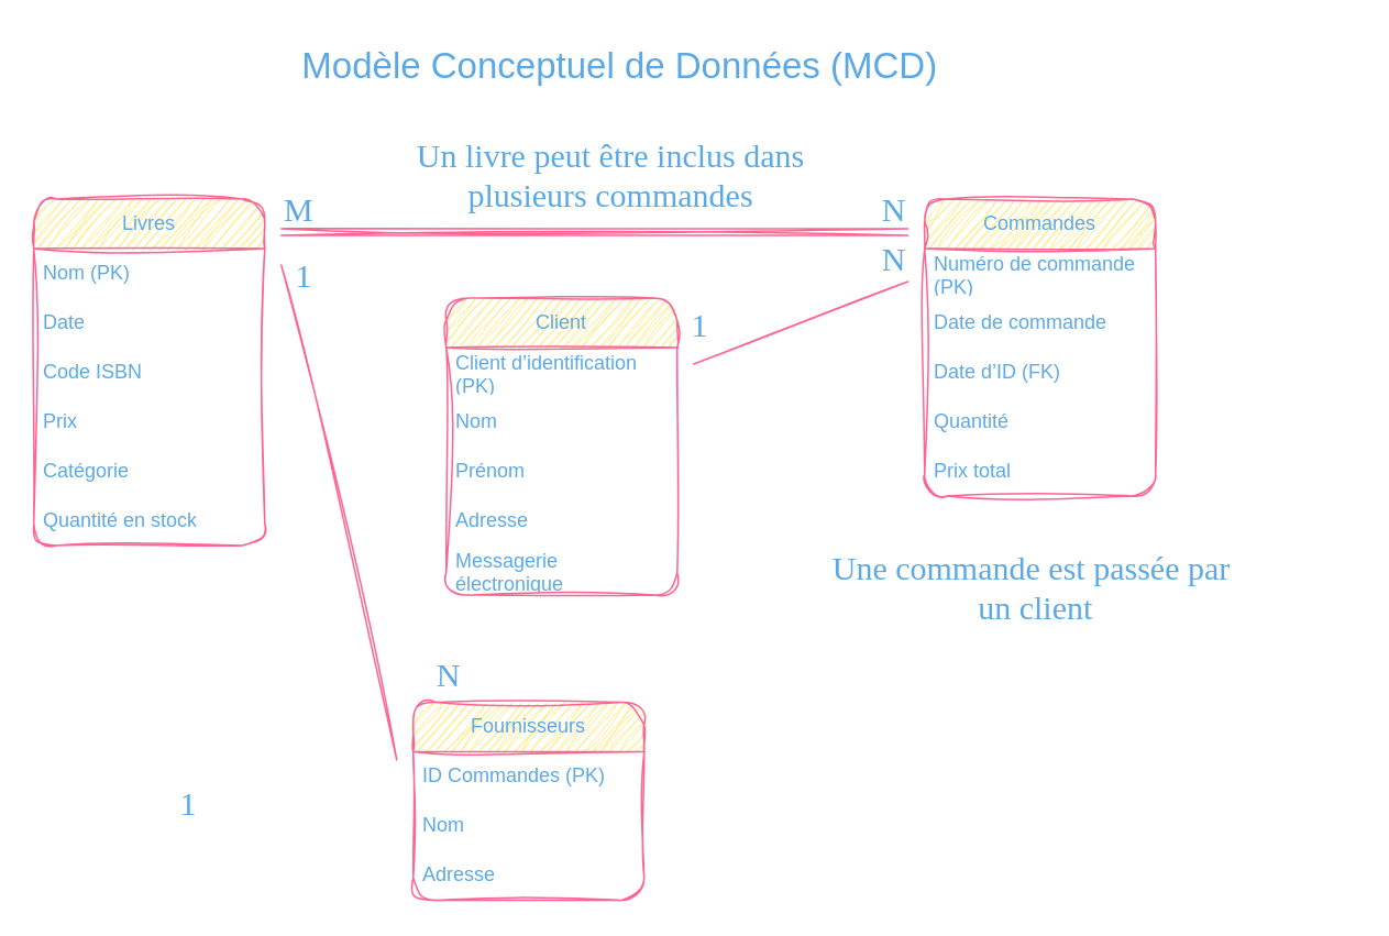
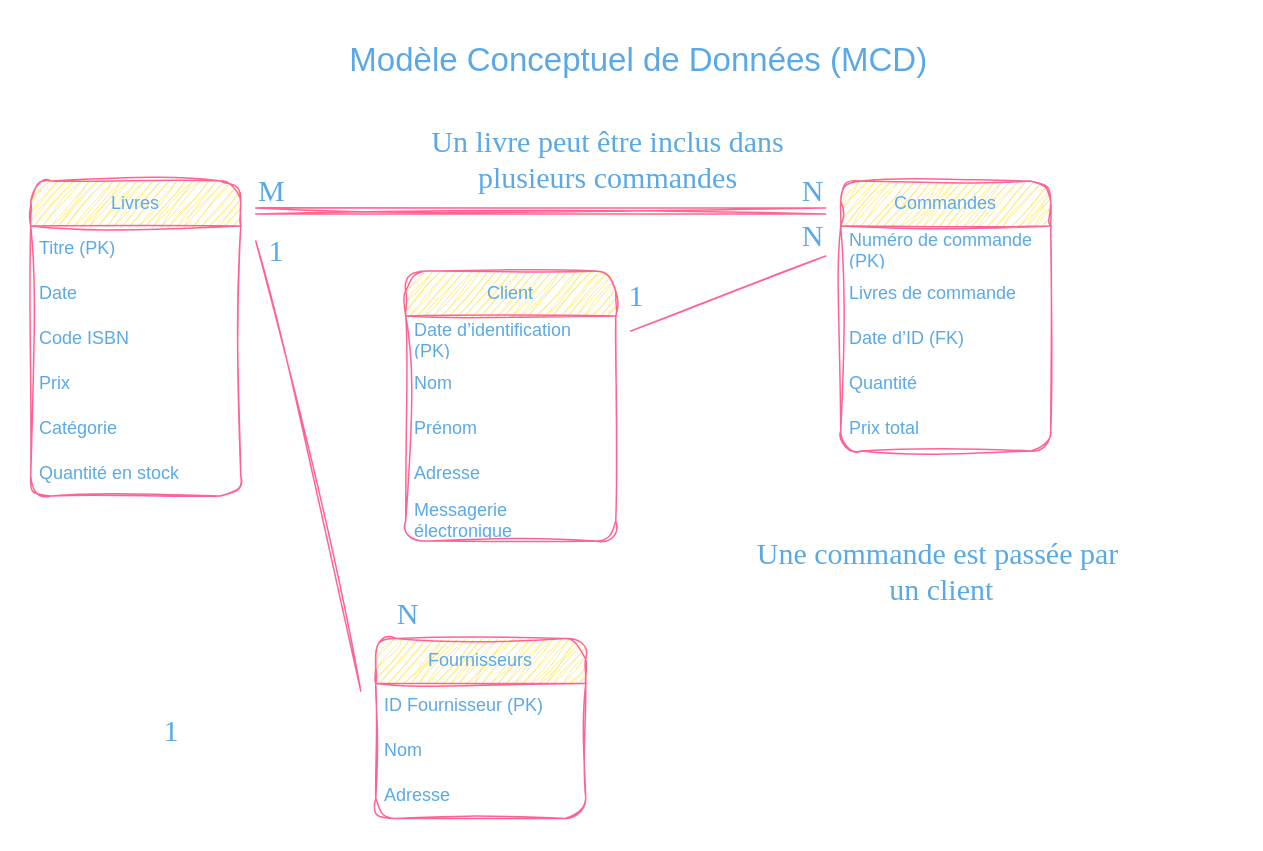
- <mxCell id="2" value="&lt;font style=&quot;font-size: 22px;&quot;&gt; Modèle Conceptuel de Données (MCD)&lt;/font&gt;" style="text;html=1;align=center;verticalAlign=middle;resizable=0;points=[];autosize=1;strokeColor=none;fillColor=none;labelBackgroundColor=none;fontColor=#5AA9E6;rounded=1;sketch=1;curveFitting=1;jiggle=2;" parent="1" vertex="1"><mxGeometry x="170" y="20" width="410" height="40" as="geometry" /></mxCell>
+ <mxCell id="2" value="&lt;font style=&quot;font-size: 22px;&quot;&gt; Modèle Conceptuel de Données (MCD)&lt;/font&gt;" style="text;html=1;align=center;verticalAlign=middle;resizable=0;points=[];autosize=1;strokeColor=none;fillColor=none;labelBackgroundColor=none;fontColor=#5AA9E6;rounded=1;sketch=1;curveFitting=1;jiggle=2;" parent="1" vertex="1"><mxGeometry x="220" y="20" width="410" height="40" as="geometry" /></mxCell>
- <mxCell id="32" value="Un livre peut être inclus dans plusieurs commandes " style="text;html=1;strokeColor=none;fillColor=none;align=center;verticalAlign=middle;whiteSpace=wrap;rounded=0;fontSize=20;fontFamily=Architects Daughter;fontColor=#5AA9E6;" parent="1" vertex="1"><mxGeometry x="240" y="90" width="260" height="30" as="geometry" /></mxCell>
+ <mxCell id="32" value="Un livre peut être inclus dans plusieurs commandes " style="text;html=1;strokeColor=none;fillColor=none;align=center;verticalAlign=middle;whiteSpace=wrap;rounded=0;fontSize=20;fontFamily=Architects Daughter;fontColor=#5AA9E6;" parent="1" vertex="1"><mxGeometry x="275" y="90" width="260" height="30" as="geometry" /></mxCell>
- <mxCell id="4" value="Nom (PK)" style="text;strokeColor=none;fillColor=none;align=left;verticalAlign=middle;spacingLeft=4;spacingRight=4;overflow=hidden;points=[[0,0.5],[1,0.5]];portConstraint=eastwest;rotatable=0;whiteSpace=wrap;html=1;labelBackgroundColor=none;fontColor=#5AA9E6;rounded=1;sketch=1;curveFitting=1;jiggle=2;" parent="3" vertex="1"><mxGeometry y="30" width="140" height="30" as="geometry" /></mxCell>
+ <mxCell id="4" value="Titre (PK)" style="text;strokeColor=none;fillColor=none;align=left;verticalAlign=middle;spacingLeft=4;spacingRight=4;overflow=hidden;points=[[0,0.5],[1,0.5]];portConstraint=eastwest;rotatable=0;whiteSpace=wrap;html=1;labelBackgroundColor=none;fontColor=#5AA9E6;rounded=1;sketch=1;curveFitting=1;jiggle=2;" parent="3" vertex="1"><mxGeometry y="30" width="140" height="30" as="geometry" /></mxCell>
- <mxCell id="18" value="Date de commande" style="text;strokeColor=none;fillColor=none;align=left;verticalAlign=middle;spacingLeft=4;spacingRight=4;overflow=hidden;points=[[0,0.5],[1,0.5]];portConstraint=eastwest;rotatable=0;whiteSpace=wrap;html=1;labelBackgroundColor=none;fontColor=#5AA9E6;rounded=1;sketch=1;curveFitting=1;jiggle=2;" parent="16" vertex="1"><mxGeometry y="60" width="140" height="30" as="geometry" /></mxCell>
+ <mxCell id="18" value="Livres de commande" style="text;strokeColor=none;fillColor=none;align=left;verticalAlign=middle;spacingLeft=4;spacingRight=4;overflow=hidden;points=[[0,0.5],[1,0.5]];portConstraint=eastwest;rotatable=0;whiteSpace=wrap;html=1;labelBackgroundColor=none;fontColor=#5AA9E6;rounded=1;sketch=1;curveFitting=1;jiggle=2;" parent="16" vertex="1"><mxGeometry y="60" width="140" height="30" as="geometry" /></mxCell>
- <mxCell id="11" value="Client d’identification (PK)" style="text;strokeColor=none;fillColor=none;align=left;verticalAlign=middle;spacingLeft=4;spacingRight=4;overflow=hidden;points=[[0,0.5],[1,0.5]];portConstraint=eastwest;rotatable=0;whiteSpace=wrap;html=1;labelBackgroundColor=none;fontColor=#5AA9E6;rounded=1;sketch=1;curveFitting=1;jiggle=2;" parent="10" vertex="1"><mxGeometry y="30" width="140" height="30" as="geometry" /></mxCell>
+ <mxCell id="11" value="Date d’identification (PK)" style="text;strokeColor=none;fillColor=none;align=left;verticalAlign=middle;spacingLeft=4;spacingRight=4;overflow=hidden;points=[[0,0.5],[1,0.5]];portConstraint=eastwest;rotatable=0;whiteSpace=wrap;html=1;labelBackgroundColor=none;fontColor=#5AA9E6;rounded=1;sketch=1;curveFitting=1;jiggle=2;" parent="10" vertex="1"><mxGeometry y="30" width="140" height="30" as="geometry" /></mxCell>
- <mxCell id="33" value="Une commande est passée par&lt;br&gt;&amp;nbsp;un client" style="text;html=1;strokeColor=none;fillColor=none;align=center;verticalAlign=middle;whiteSpace=wrap;rounded=0;fontSize=20;fontFamily=Architects Daughter;fontColor=#5AA9E6;" parent="1" vertex="1"><mxGeometry x="430" y="340" width="390" height="30" as="geometry" /></mxCell>
+ <mxCell id="33" value="Une commande est passée par&lt;br&gt;&amp;nbsp;un client" style="text;html=1;strokeColor=none;fillColor=none;align=center;verticalAlign=middle;whiteSpace=wrap;rounded=0;fontSize=20;fontFamily=Architects Daughter;fontColor=#5AA9E6;" parent="1" vertex="1"><mxGeometry x="430" y="365" width="390" height="30" as="geometry" /></mxCell>
- <mxCell id="23" value="ID Commandes (PK)" style="text;strokeColor=none;fillColor=none;align=left;verticalAlign=middle;spacingLeft=4;spacingRight=4;overflow=hidden;points=[[0,0.5],[1,0.5]];portConstraint=eastwest;rotatable=0;whiteSpace=wrap;html=1;labelBackgroundColor=none;fontColor=#5AA9E6;rounded=1;sketch=1;curveFitting=1;jiggle=2;" parent="22" vertex="1"><mxGeometry y="30" width="140" height="30" as="geometry" /></mxCell>
+ <mxCell id="23" value="ID Fournisseur (PK)" style="text;strokeColor=none;fillColor=none;align=left;verticalAlign=middle;spacingLeft=4;spacingRight=4;overflow=hidden;points=[[0,0.5],[1,0.5]];portConstraint=eastwest;rotatable=0;whiteSpace=wrap;html=1;labelBackgroundColor=none;fontColor=#5AA9E6;rounded=1;sketch=1;curveFitting=1;jiggle=2;" parent="22" vertex="1"><mxGeometry y="30" width="140" height="30" as="geometry" /></mxCell>
